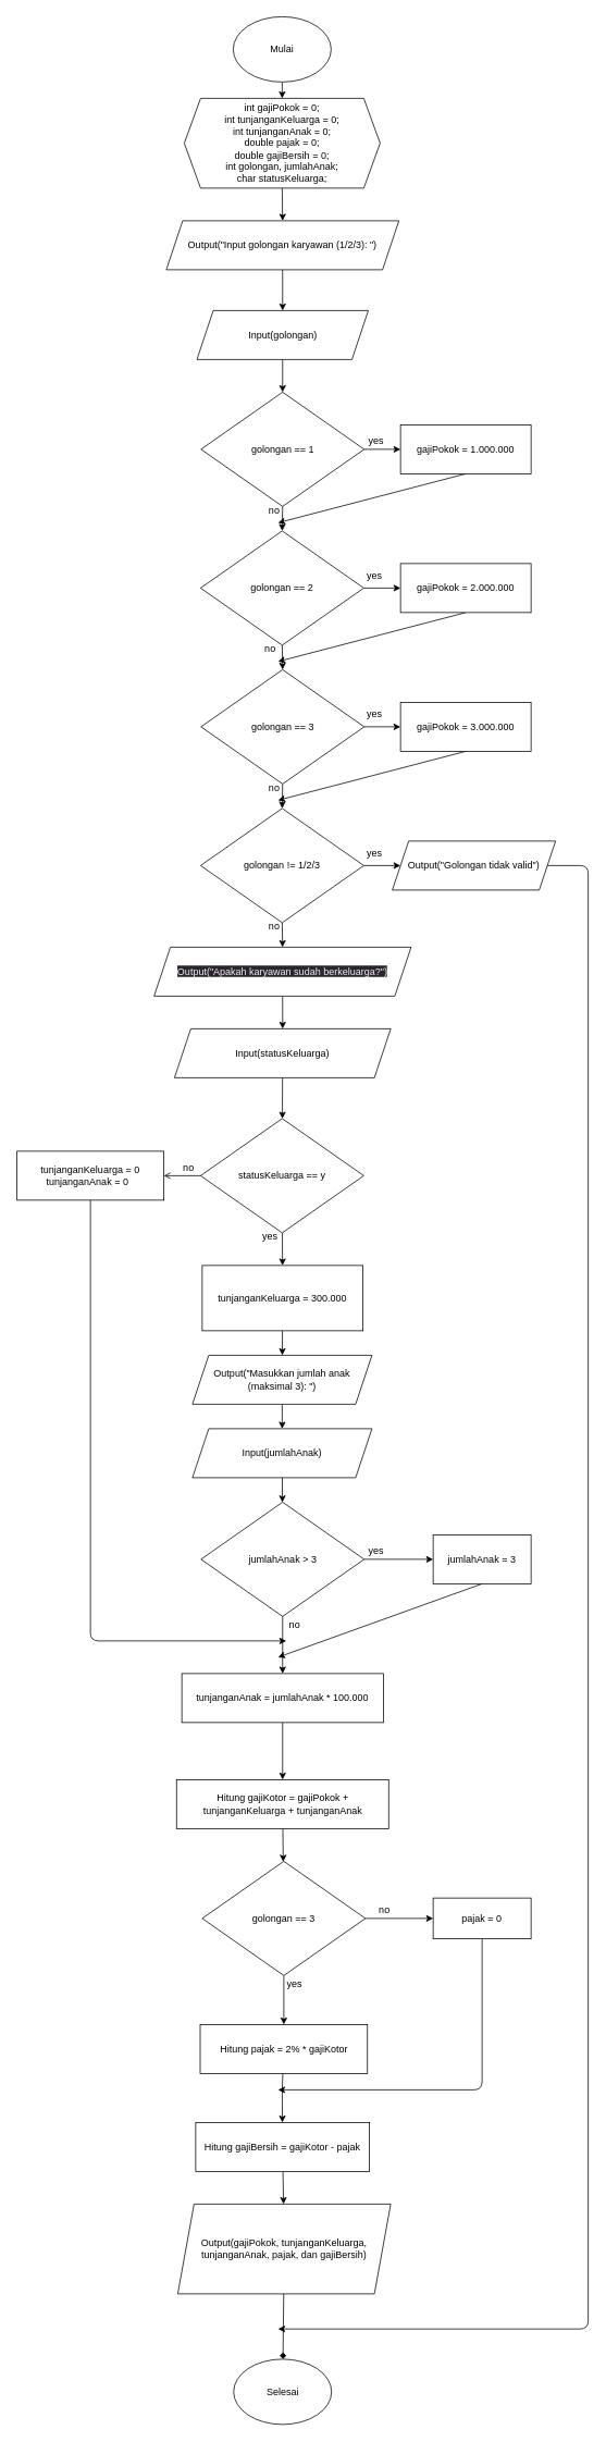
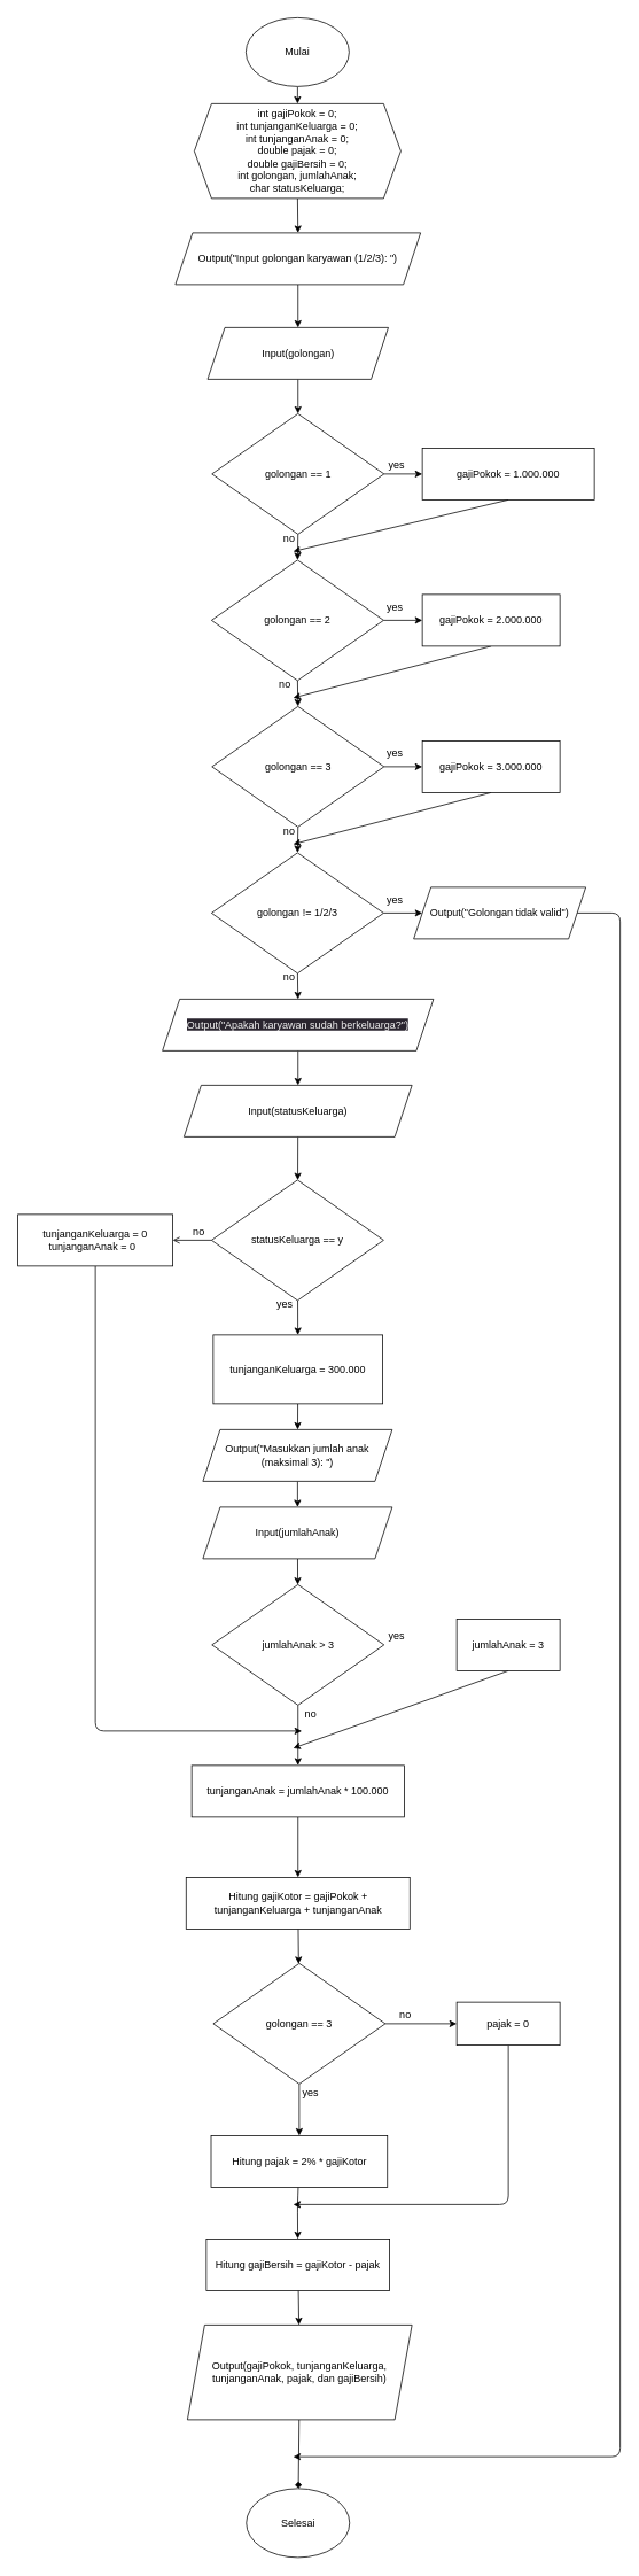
- <mxCell id="15" value="gajiPokok = 1.000.000" style="rounded=0;whiteSpace=wrap;html=1;" vertex="1" parent="1"><mxGeometry x="490" y="520" width="160" height="60" as="geometry" /></mxCell>
+ <mxCell id="15" value="gajiPokok = 1.000.000" style="rounded=0;whiteSpace=wrap;html=1;" vertex="1" parent="1"><mxGeometry x="490" y="520" width="200" height="60" as="geometry" /></mxCell>
- <mxCell id="56" value="" style="edgeStyle=none;html=1;" edge="1" parent="1" source="58" target="60"><mxGeometry relative="1" as="geometry" /></mxCell>
